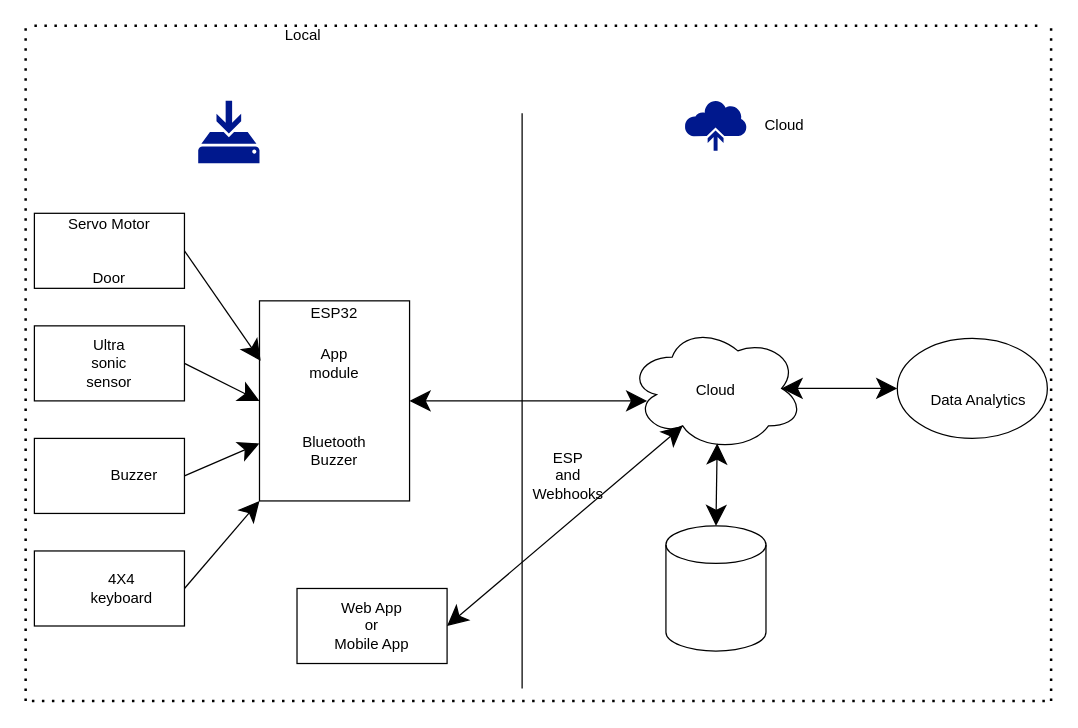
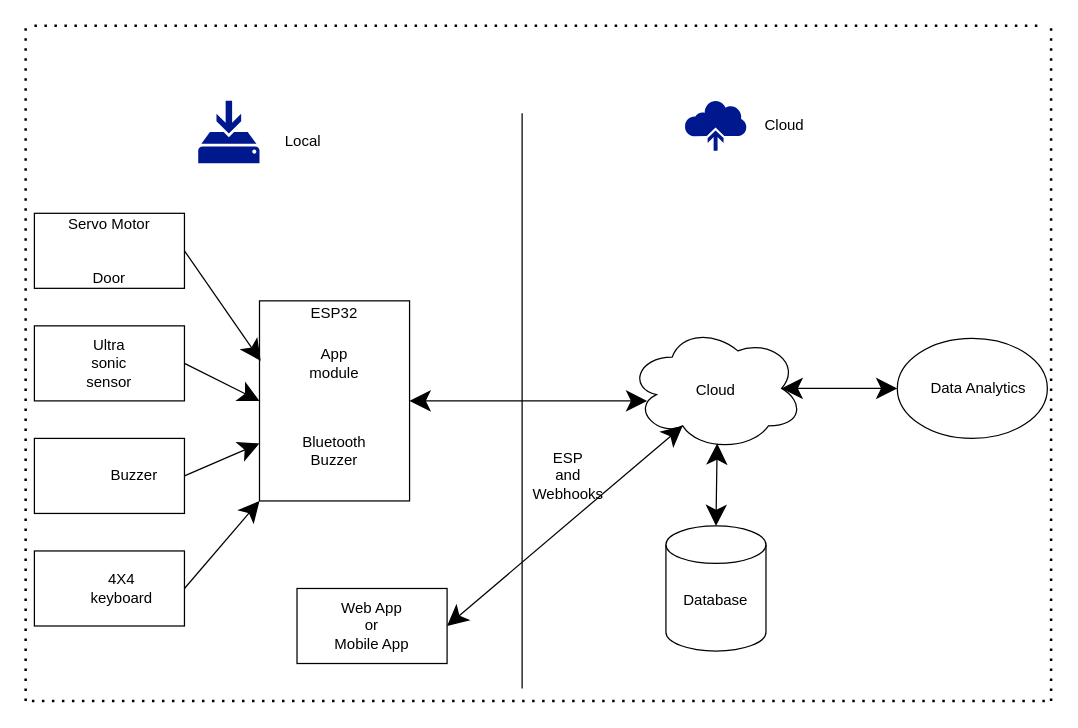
- <mxCell id="21" value="Local" style="text;html=1;strokeColor=none;fillColor=none;align=center;verticalAlign=middle;whiteSpace=wrap;rounded=0;hachureGap=4;pointerEvents=0;" parent="1" vertex="1"><mxGeometry x="207" y="10" width="70" height="35" as="geometry" /></mxCell>
+ <mxCell id="21" value="Local" style="text;html=1;strokeColor=none;fillColor=none;align=center;verticalAlign=middle;whiteSpace=wrap;rounded=0;hachureGap=4;pointerEvents=0;" parent="1" vertex="1"><mxGeometry x="207" y="95" width="70" height="35" as="geometry" /></mxCell>
- <mxCell id="34" value="Data Analytics" style="text;html=1;strokeColor=none;fillColor=none;align=center;verticalAlign=middle;whiteSpace=wrap;rounded=0;hachureGap=4;pointerEvents=0;" parent="1" vertex="1"><mxGeometry x="737" y="300" width="90" height="40" as="geometry" /></mxCell>
+ <mxCell id="34" value="Data Analytics" style="text;html=1;strokeColor=none;fillColor=none;align=center;verticalAlign=middle;whiteSpace=wrap;rounded=0;hachureGap=4;pointerEvents=0;" parent="1" vertex="1"><mxGeometry x="737" y="290" width="90" height="40" as="geometry" /></mxCell>
+ <mxCell id="30" value="Database" style="text;html=1;strokeColor=none;fillColor=none;align=center;verticalAlign=middle;whiteSpace=wrap;rounded=0;hachureGap=4;pointerEvents=0;" parent="1" vertex="1"><mxGeometry x="552" y="470" width="40" height="20" as="geometry" /></mxCell>
